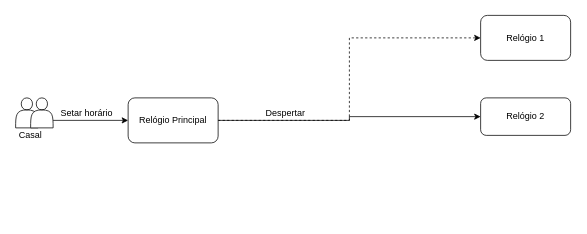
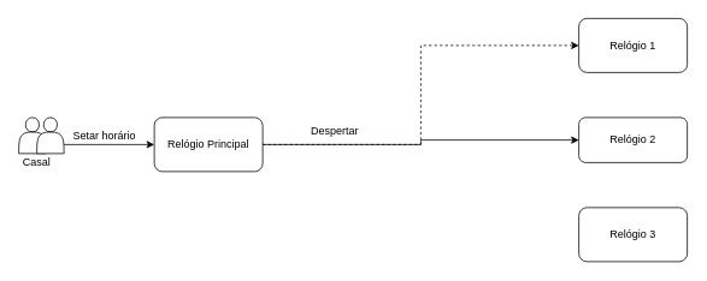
- <mxCell id="13" value="Despertar" style="text;html=1;strokeColor=none;fillColor=none;align=center;verticalAlign=middle;whiteSpace=wrap;rounded=0;" vertex="1" parent="1"><mxGeometry x="360" y="140" width="40" height="20" as="geometry" /></mxCell>
+ <mxCell id="13" value="Despertar" style="text;html=1;strokeColor=none;fillColor=none;align=center;verticalAlign=middle;whiteSpace=wrap;rounded=0;" vertex="1" parent="1"><mxGeometry x="350" y="135" width="40" height="20" as="geometry" /></mxCell>
+ <mxCell id="7" value="Relógio 3" style="rounded=1;whiteSpace=wrap;html=1;" vertex="1" parent="1"><mxGeometry x="640" y="230" width="120" height="60" as="geometry" /></mxCell>
